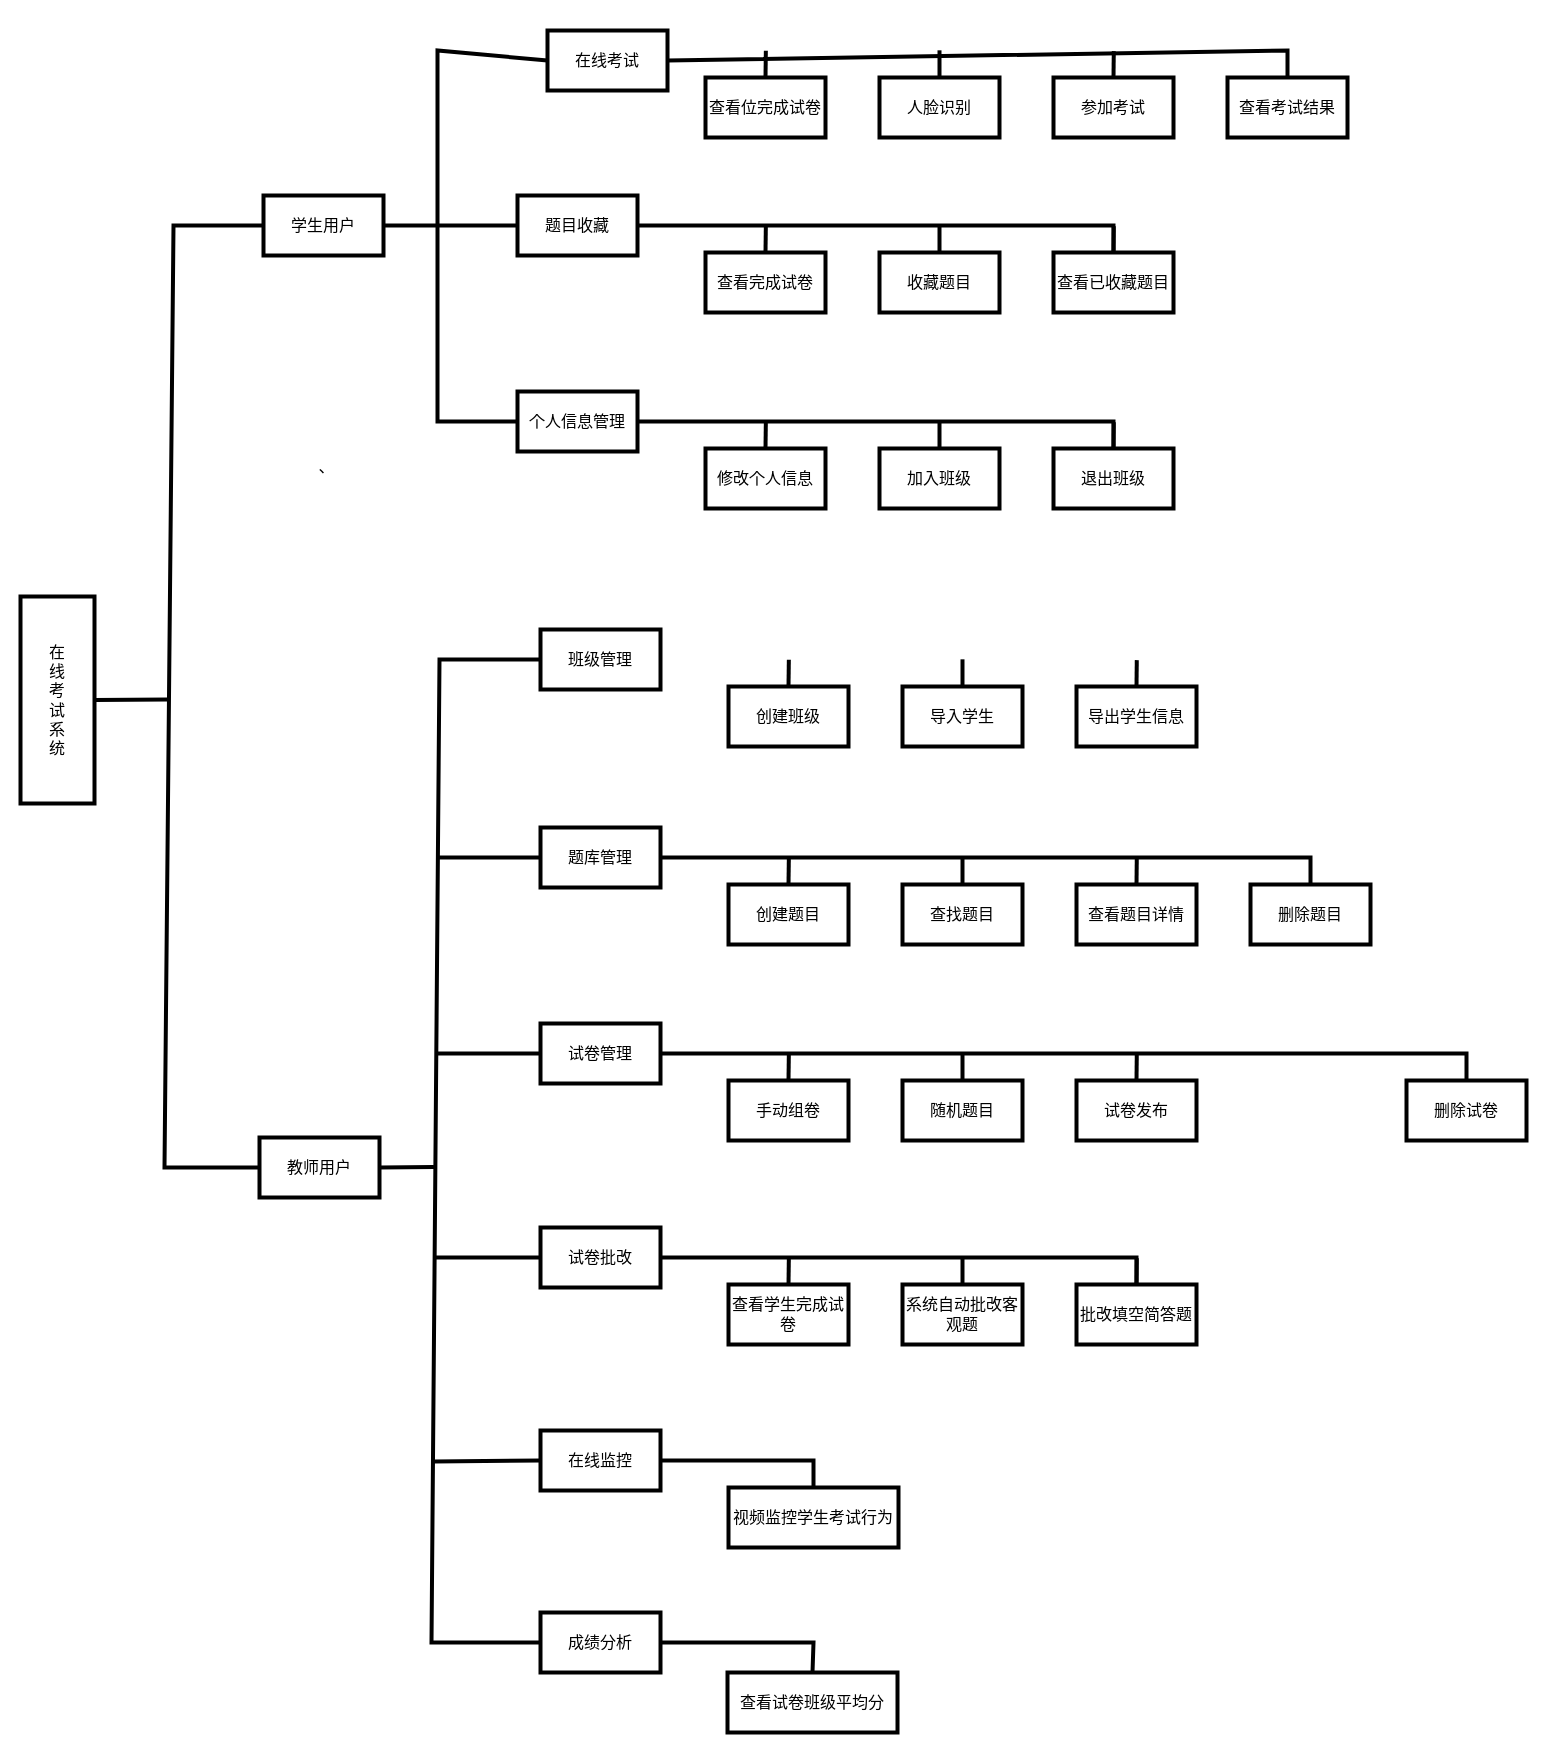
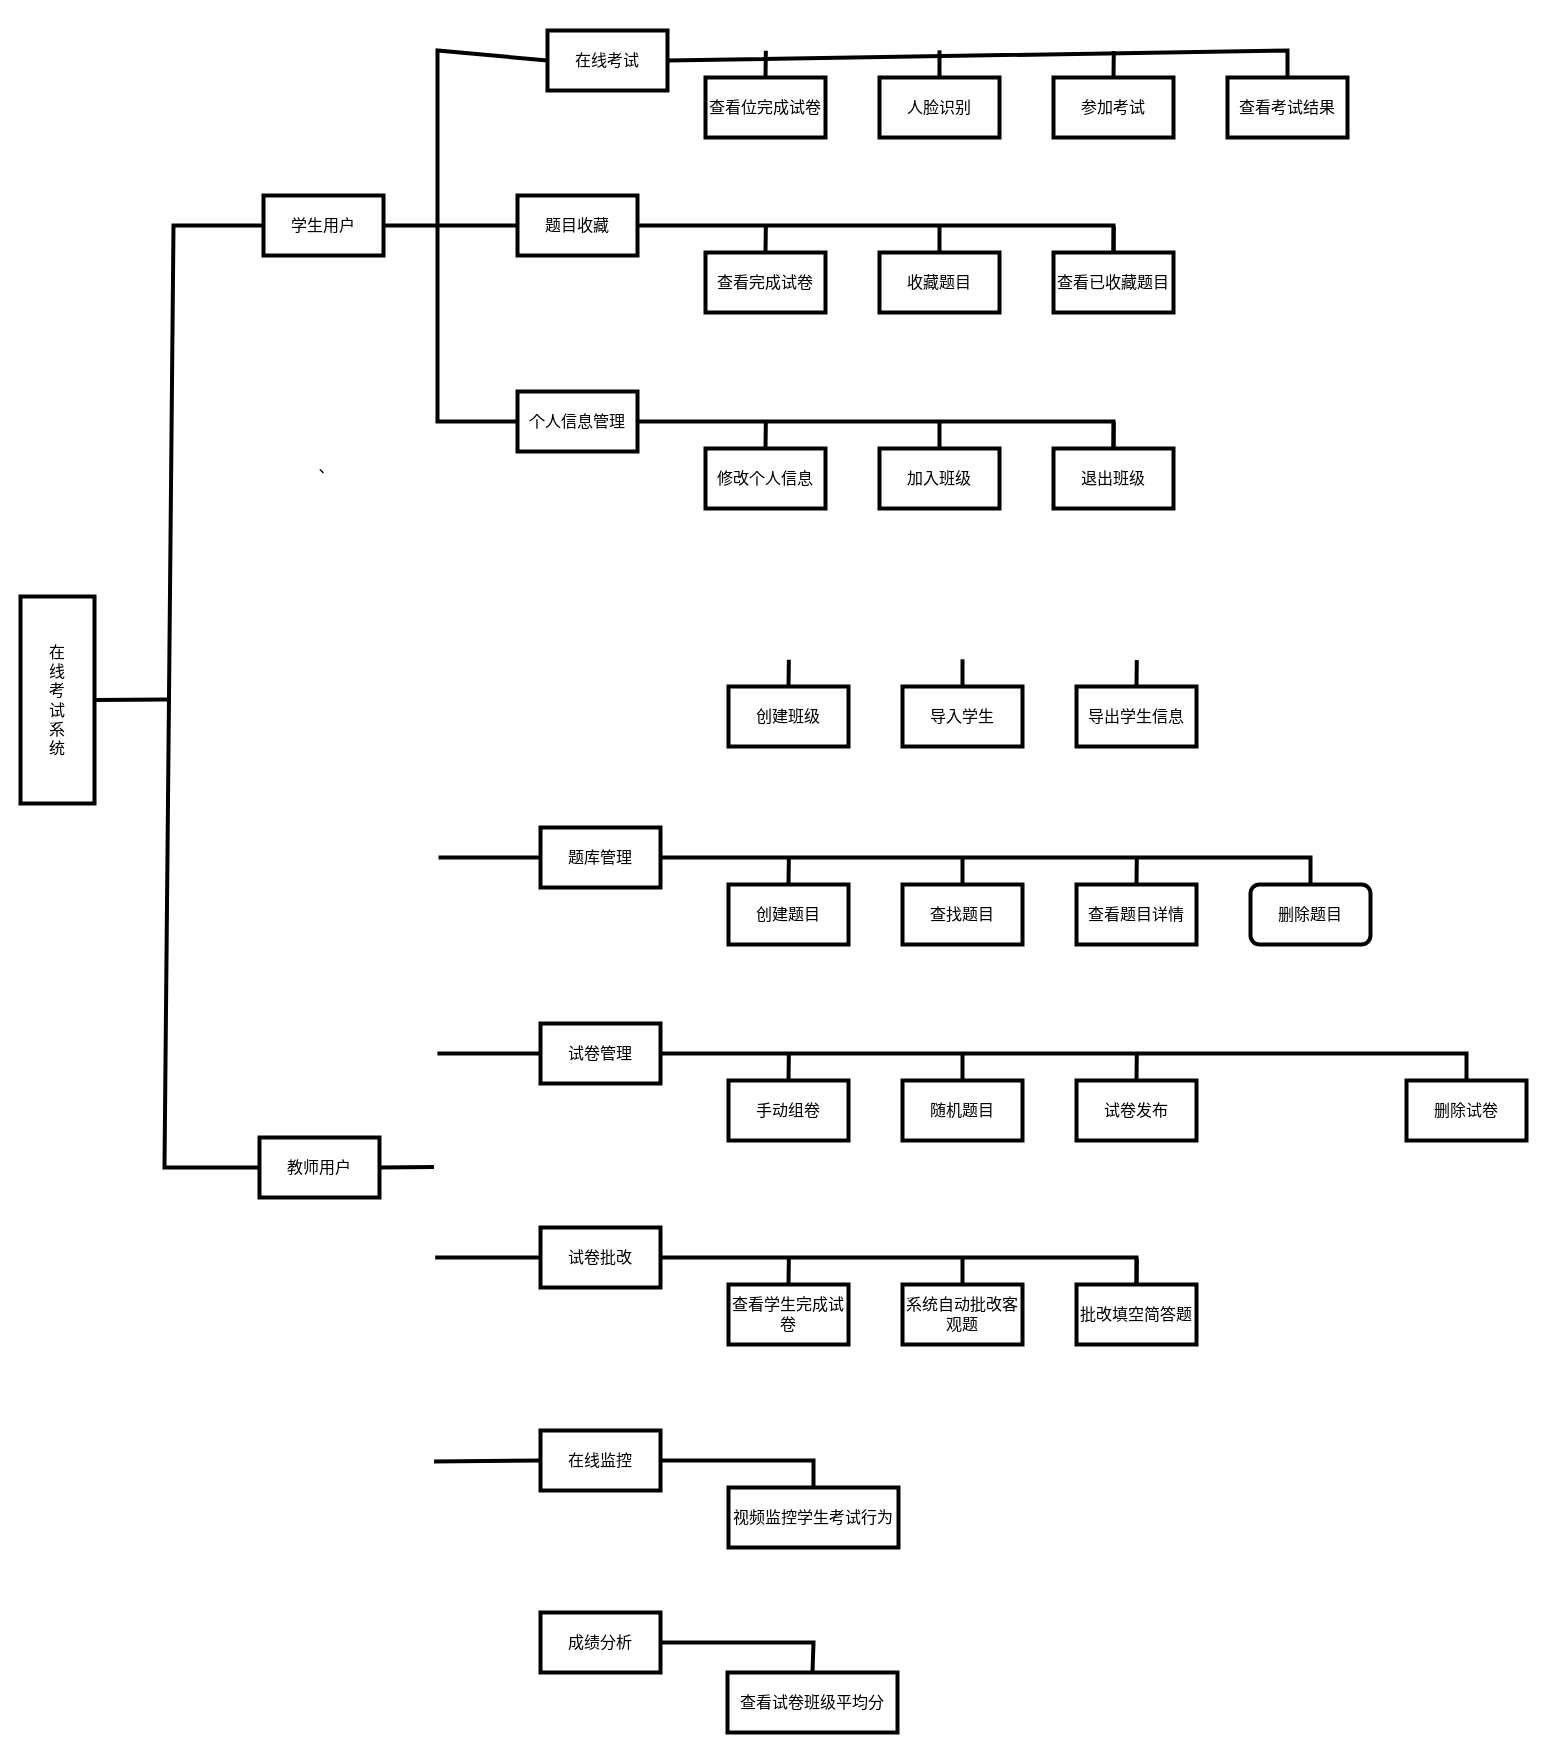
- <mxCell id="40" value="班级管理" style="rounded=0;whiteSpace=wrap;html=1;fontColor=#000000;strokeWidth=4;fontSize=16;" parent="39" vertex="1"><mxGeometry width="120" height="60" as="geometry" /></mxCell>
- <mxCell id="55" value="删除题目" style="rounded=0;whiteSpace=wrap;html=1;fontColor=#000000;strokeWidth=4;fontSize=16;" parent="47" vertex="1"><mxGeometry x="710" y="57" width="120" height="60" as="geometry" /></mxCell>
+ <mxCell id="55" value="删除题目" style="whiteSpace=wrap;html=1;fontColor=#000000;strokeWidth=4;fontSize=16;rounded=1;" parent="47" vertex="1"><mxGeometry x="710" y="57" width="120" height="60" as="geometry" /></mxCell>
- <mxCell id="84" style="edgeStyle=none;rounded=0;html=1;exitX=0;exitY=0.5;exitDx=0;exitDy=0;entryX=0;entryY=0.5;entryDx=0;entryDy=0;strokeColor=#000000;fontSize=16;fontColor=#000000;startArrow=none;startFill=0;endArrow=none;endFill=0;strokeWidth=4;" parent="1" source="40" target="81" edge="1"><mxGeometry relative="1" as="geometry"><Array as="points"><mxPoint x="439" y="659" /><mxPoint x="431" y="1642" /></Array></mxGeometry></mxCell>
